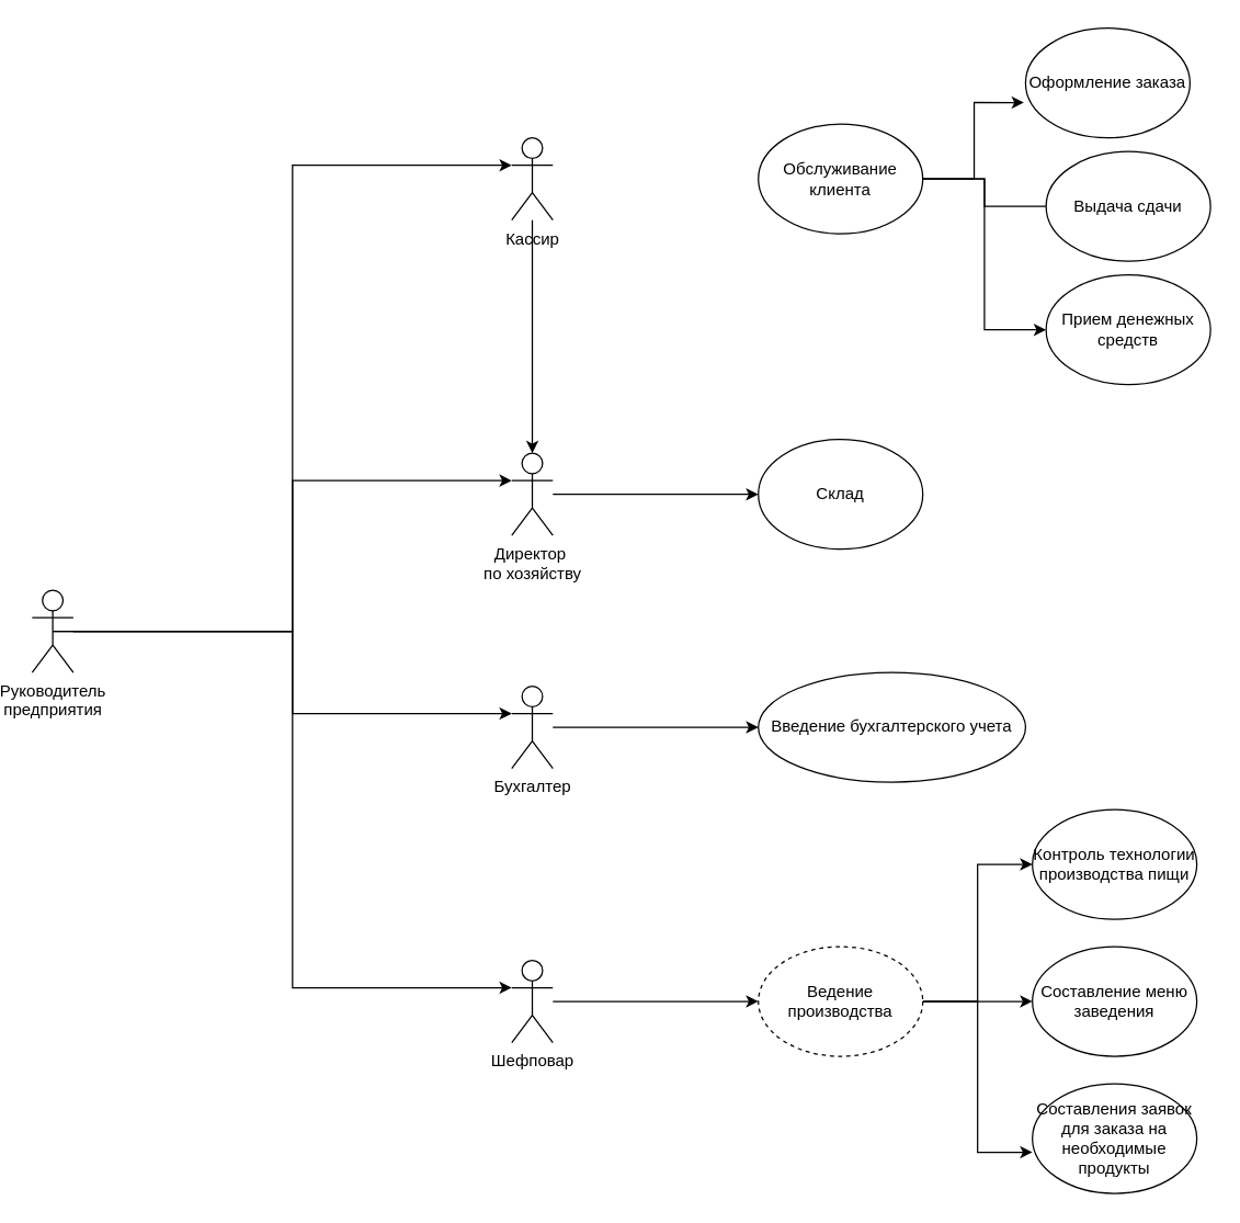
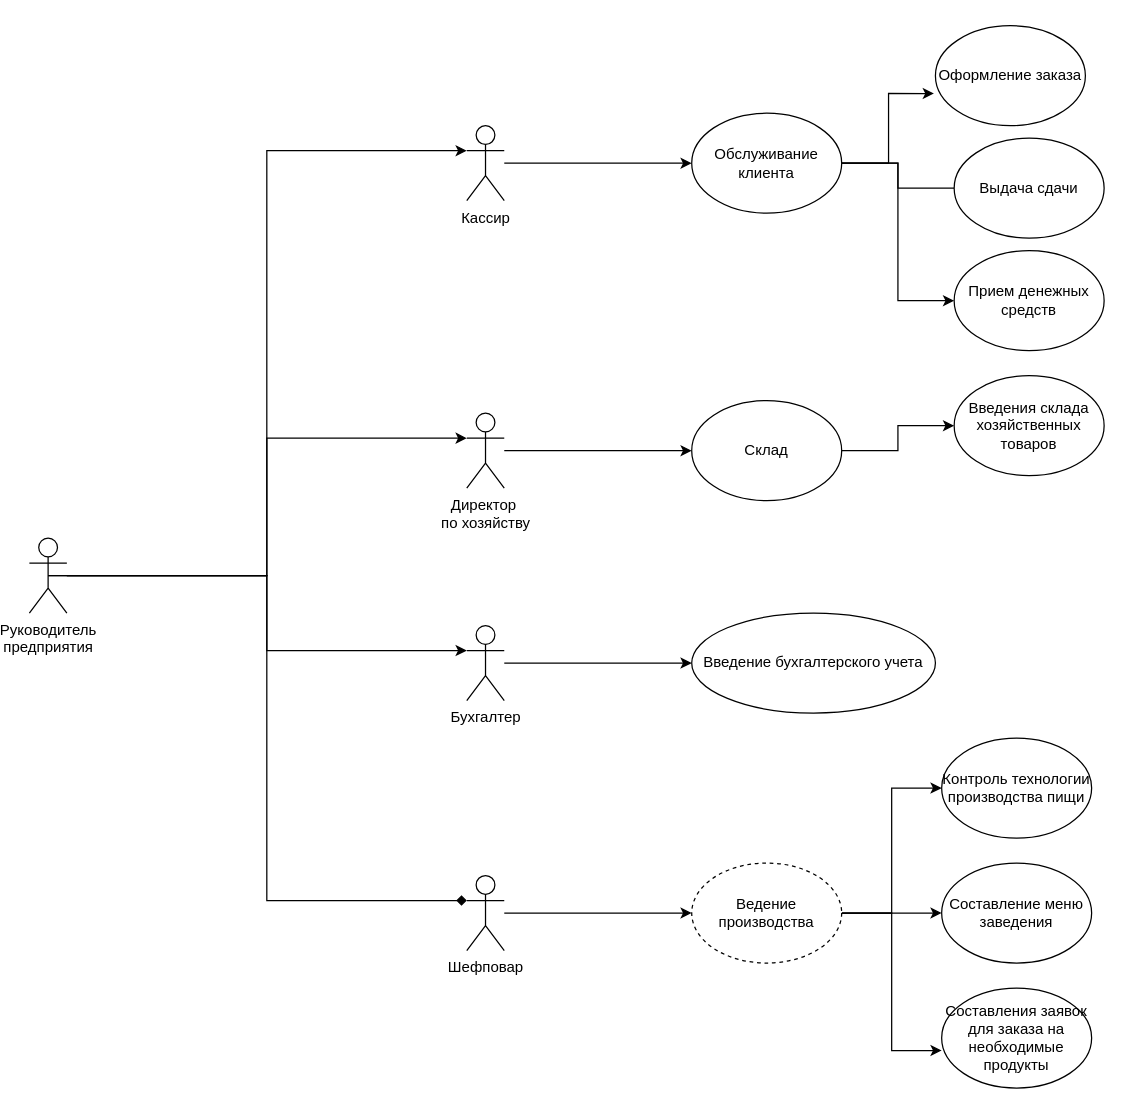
- <mxCell id="7" value="" style="endArrow=classic;html=1;" parent="1" source="6" target="9" edge="1"><mxGeometry width="50" height="50" relative="1" as="geometry"><mxPoint x="400" y="140" as="sourcePoint" /><mxPoint x="430" y="110" as="targetPoint" /></mxGeometry></mxCell>
+ <mxCell id="7" value="" style="endArrow=classic;html=1;" parent="1" source="6" target="5" edge="1"><mxGeometry width="50" height="50" relative="1" as="geometry"><mxPoint x="400" y="140" as="sourcePoint" /><mxPoint x="430" y="110" as="targetPoint" /></mxGeometry></mxCell>
+ <mxCell id="15" value="Введения склада хозяйственных товаров" style="ellipse;whiteSpace=wrap;html=1;" parent="1" vertex="1"><mxGeometry x="760" y="300" width="120" height="80" as="geometry" /></mxCell>
+ <mxCell id="13" style="edgeStyle=orthogonalEdgeStyle;rounded=0;orthogonalLoop=1;jettySize=auto;html=1;entryX=0;entryY=0.5;entryDx=0;entryDy=0;" parent="1" source="14" target="15" edge="1"><mxGeometry relative="1" as="geometry" /></mxCell>
- <mxCell id="31" style="edgeStyle=orthogonalEdgeStyle;rounded=0;orthogonalLoop=1;jettySize=auto;html=1;exitX=0.5;exitY=0.5;exitDx=0;exitDy=0;exitPerimeter=0;entryX=0;entryY=0.333;entryDx=0;entryDy=0;entryPerimeter=0;" edge="1" parent="1" source="32" target="20"><mxGeometry relative="1" as="geometry" /></mxCell>
+ <mxCell id="31" style="edgeStyle=orthogonalEdgeStyle;rounded=0;orthogonalLoop=1;jettySize=auto;html=1;exitX=0.5;exitY=0.5;exitDx=0;exitDy=0;exitPerimeter=0;entryX=0;entryY=0.333;entryDx=0;entryDy=0;entryPerimeter=0;endArrow=diamond;" edge="1" parent="1" source="32" target="20"><mxGeometry relative="1" as="geometry" /></mxCell>
